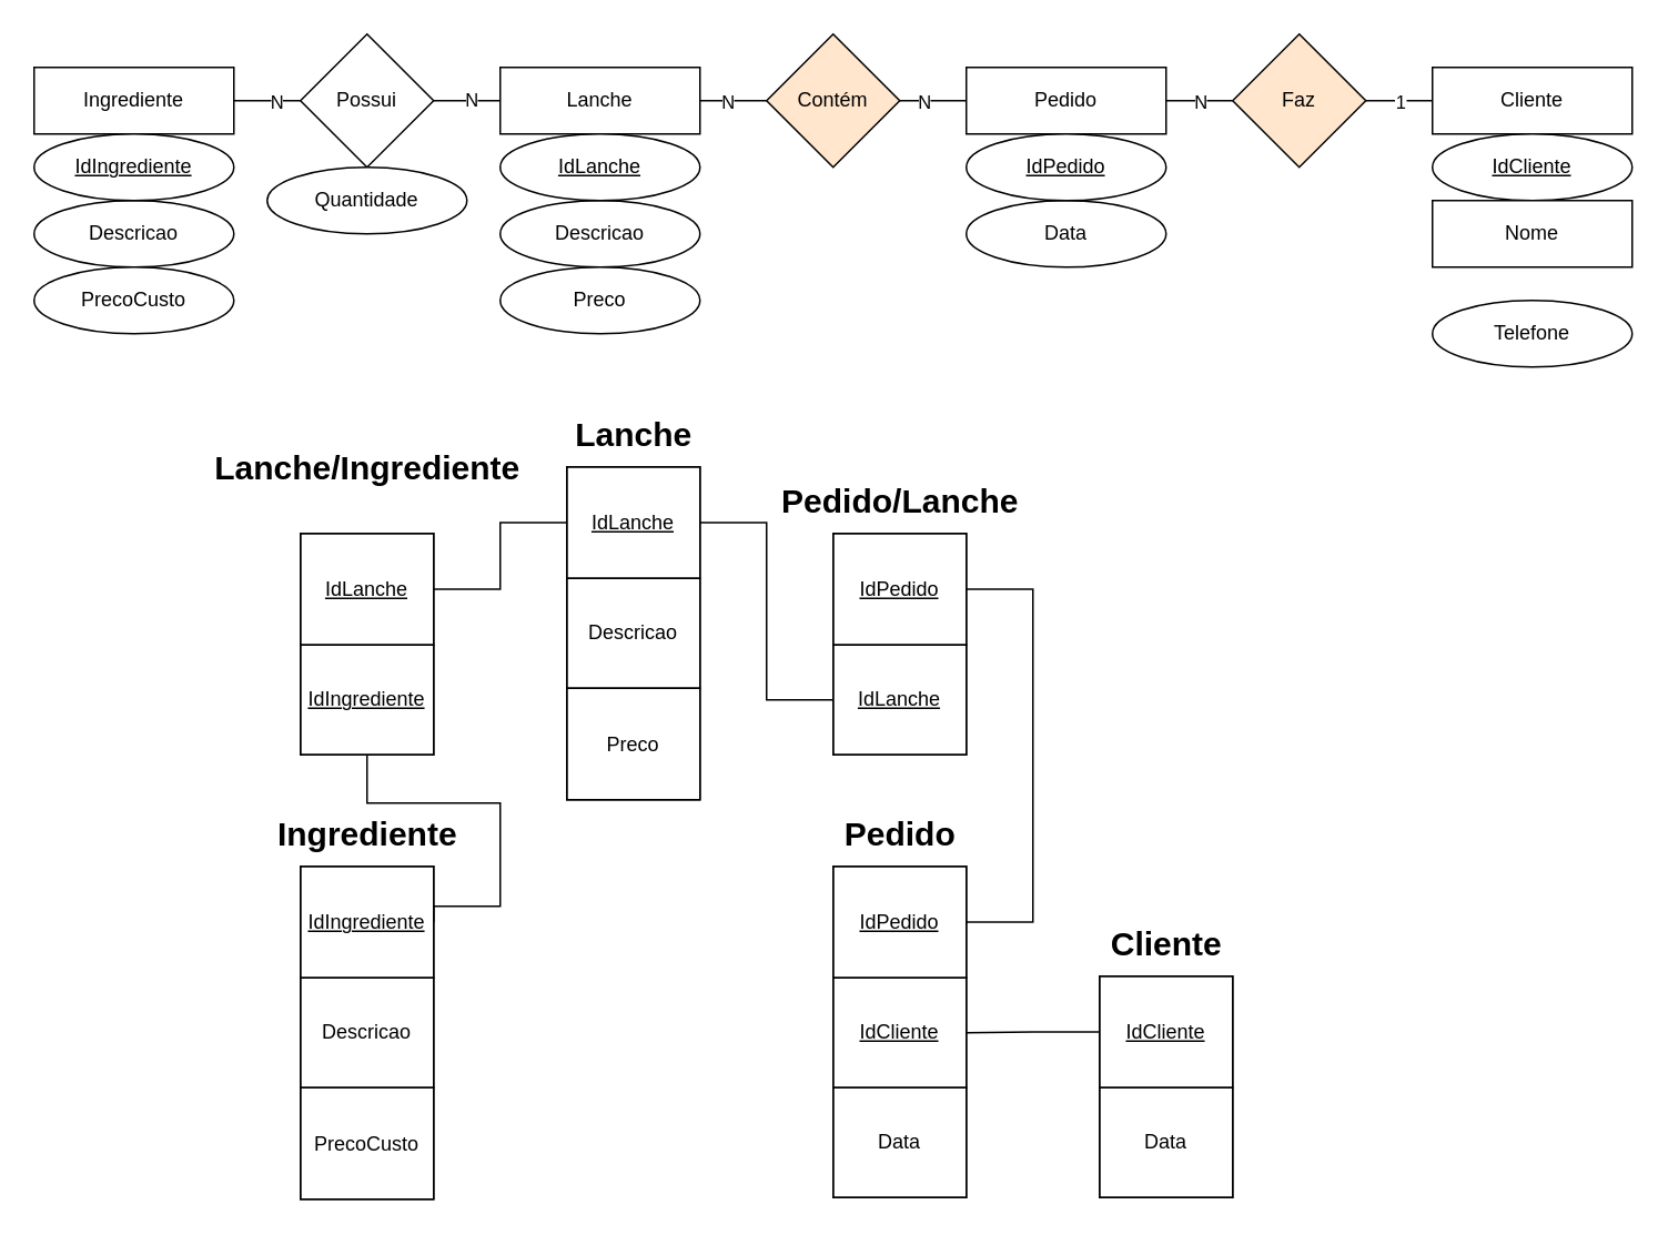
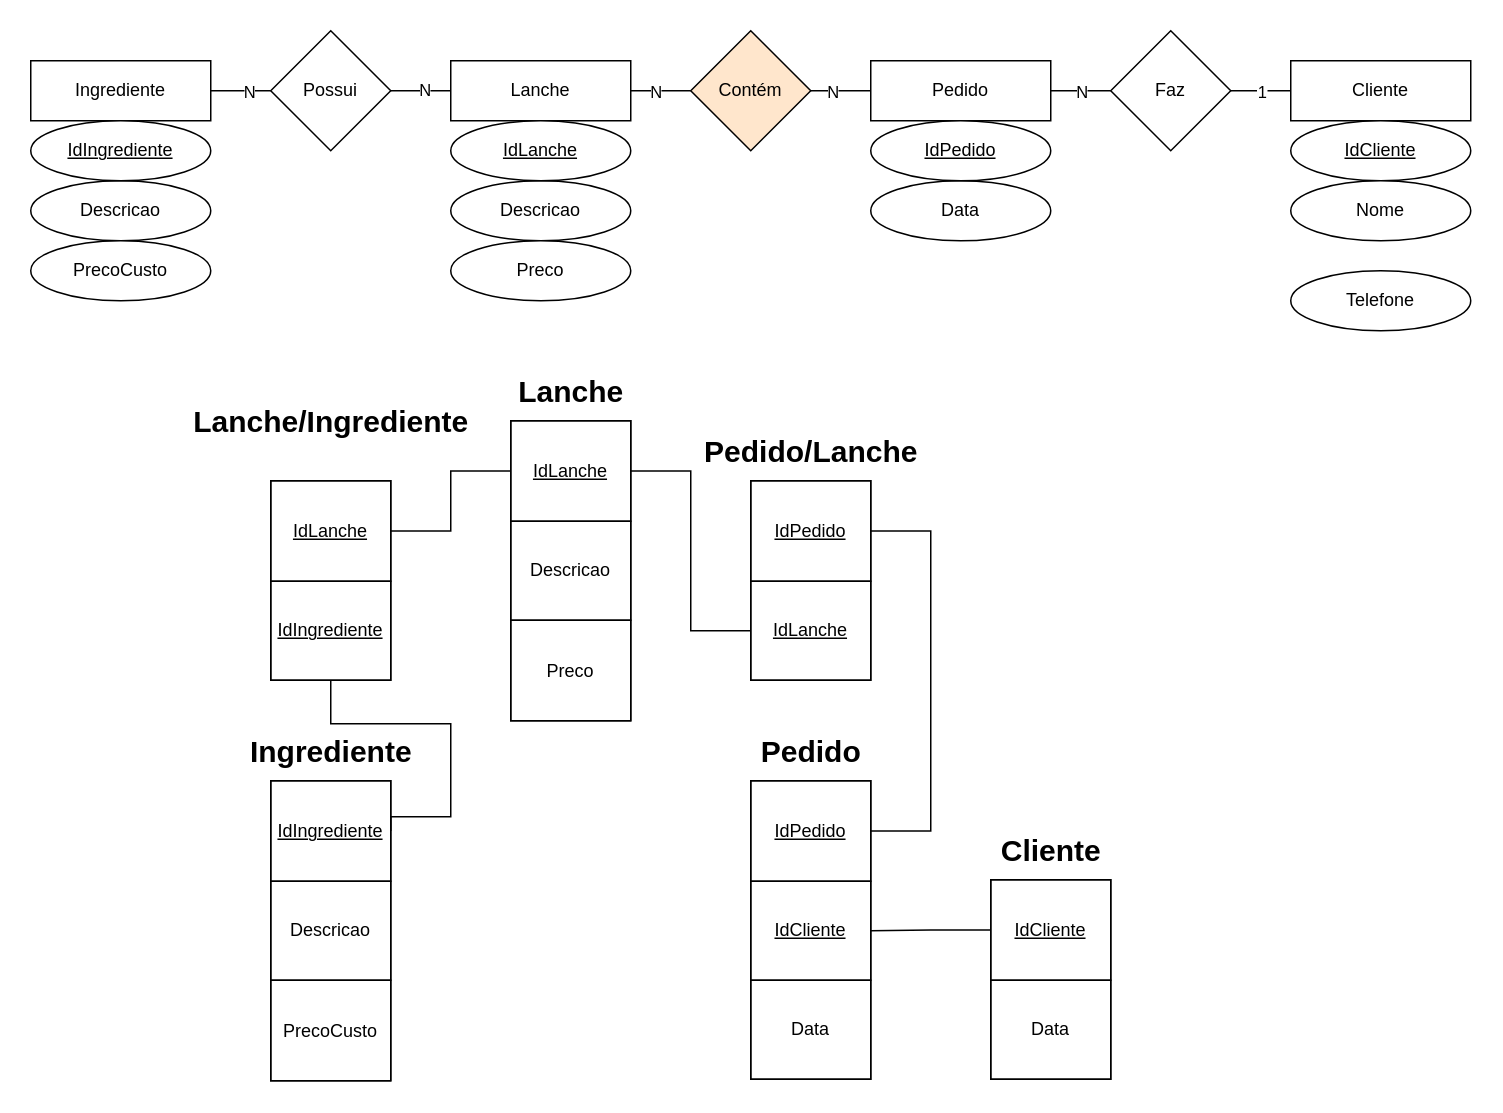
- <mxCell id="31" value="Faz" style="rhombus;whiteSpace=wrap;html=1;rounded=0;fillColor=#ffe6cc;" vertex="1" parent="1"><mxGeometry x="740" y="20" width="80" height="80" as="geometry" /></mxCell>
+ <mxCell id="31" value="Faz" style="rhombus;whiteSpace=wrap;html=1;rounded=0;" vertex="1" parent="1"><mxGeometry x="740" y="20" width="80" height="80" as="geometry" /></mxCell>
- <mxCell id="67" value="Quantidade" style="ellipse;whiteSpace=wrap;html=1;" vertex="1" parent="1"><mxGeometry x="160" y="100" width="120" height="40" as="geometry" /></mxCell>
- <mxCell id="19" value="Nome" style="whiteSpace=wrap;html=1;rounded=0;" vertex="1" parent="1"><mxGeometry x="860" y="120" width="120" height="40" as="geometry" /></mxCell>
+ <mxCell id="19" value="Nome" style="ellipse;whiteSpace=wrap;html=1;" vertex="1" parent="1"><mxGeometry x="860" y="120" width="120" height="40" as="geometry" /></mxCell>
